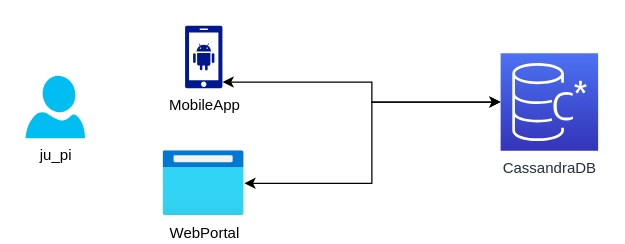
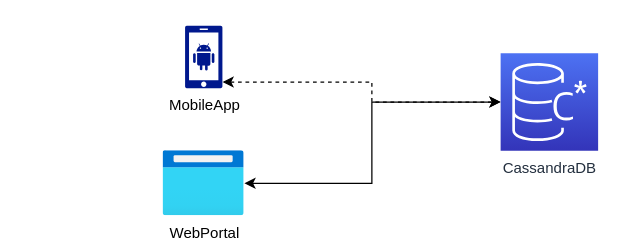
- <mxCell id="3" style="edgeStyle=orthogonalEdgeStyle;rounded=0;orthogonalLoop=1;jettySize=auto;html=1;entryX=0;entryY=0.5;entryDx=0;entryDy=0;entryPerimeter=0;startArrow=classic;startFill=1;" edge="1" parent="1" source="4" target="7"><mxGeometry relative="1" as="geometry"><Array as="points"><mxPoint x="297" y="65" /><mxPoint x="297" y="81" /></Array></mxGeometry></mxCell>
+ <mxCell id="3" style="edgeStyle=orthogonalEdgeStyle;rounded=0;orthogonalLoop=1;jettySize=auto;html=1;entryX=0;entryY=0.5;entryDx=0;entryDy=0;entryPerimeter=0;startArrow=classic;startFill=1;dashed=1;" edge="1" parent="1" source="4" target="7"><mxGeometry relative="1" as="geometry"><Array as="points"><mxPoint x="297" y="65" /><mxPoint x="297" y="81" /></Array></mxGeometry></mxCell>
- <mxCell id="2" value="ju_pi" style="verticalLabelPosition=bottom;html=1;verticalAlign=top;align=center;strokeColor=none;fillColor=#00BEF2;shape=mxgraph.azure.user;" vertex="1" parent="1"><mxGeometry x="20" y="60" width="47.5" height="50" as="geometry" /></mxCell>
